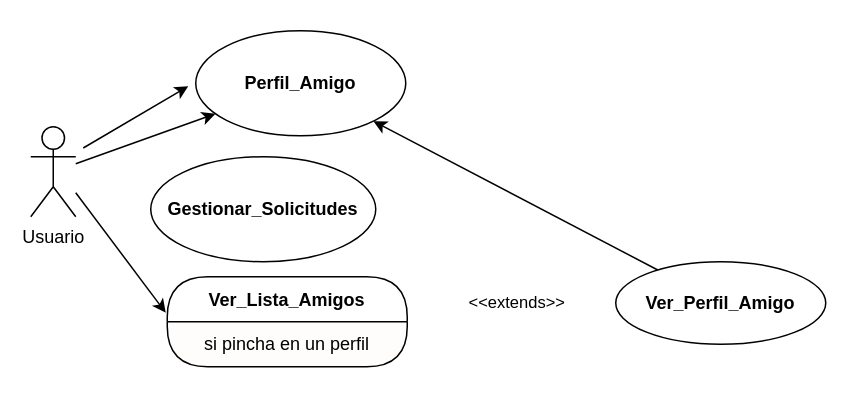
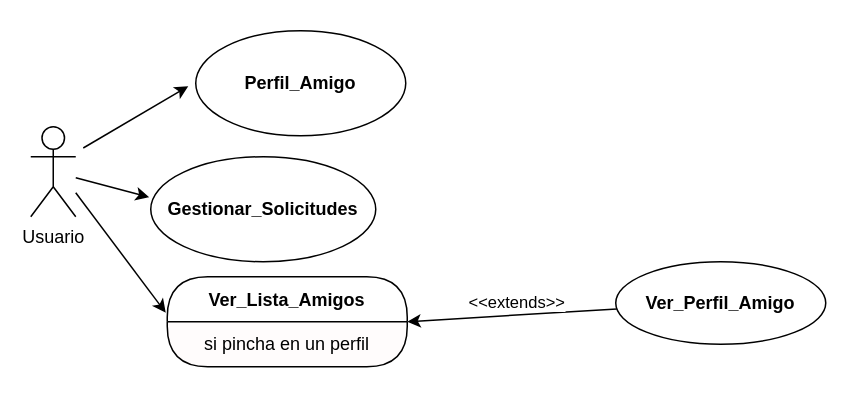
- <mxCell id="3" style="rounded=0;orthogonalLoop=1;jettySize=auto;html=1;" edge="1" parent="1" source="5" target="6"><mxGeometry relative="1" as="geometry"><mxPoint x="110" y="124" as="targetPoint" /></mxGeometry></mxCell>
+ <mxCell id="3" style="rounded=0;orthogonalLoop=1;jettySize=auto;html=1;entryX=-0.007;entryY=0.386;entryDx=0;entryDy=0;entryPerimeter=0;" edge="1" parent="1" source="5" target="13"><mxGeometry relative="1" as="geometry"><mxPoint x="110" y="124" as="targetPoint" /></mxGeometry></mxCell>
- <mxCell id="7" style="rounded=0;orthogonalLoop=1;jettySize=auto;html=1;" edge="1" parent="1" source="8" target="6"><mxGeometry relative="1" as="geometry" /></mxCell>
+ <mxCell id="7" style="rounded=0;orthogonalLoop=1;jettySize=auto;html=1;entryX=1;entryY=0;entryDx=0;entryDy=0;" edge="1" parent="1" source="8" target="10"><mxGeometry relative="1" as="geometry" /></mxCell>
